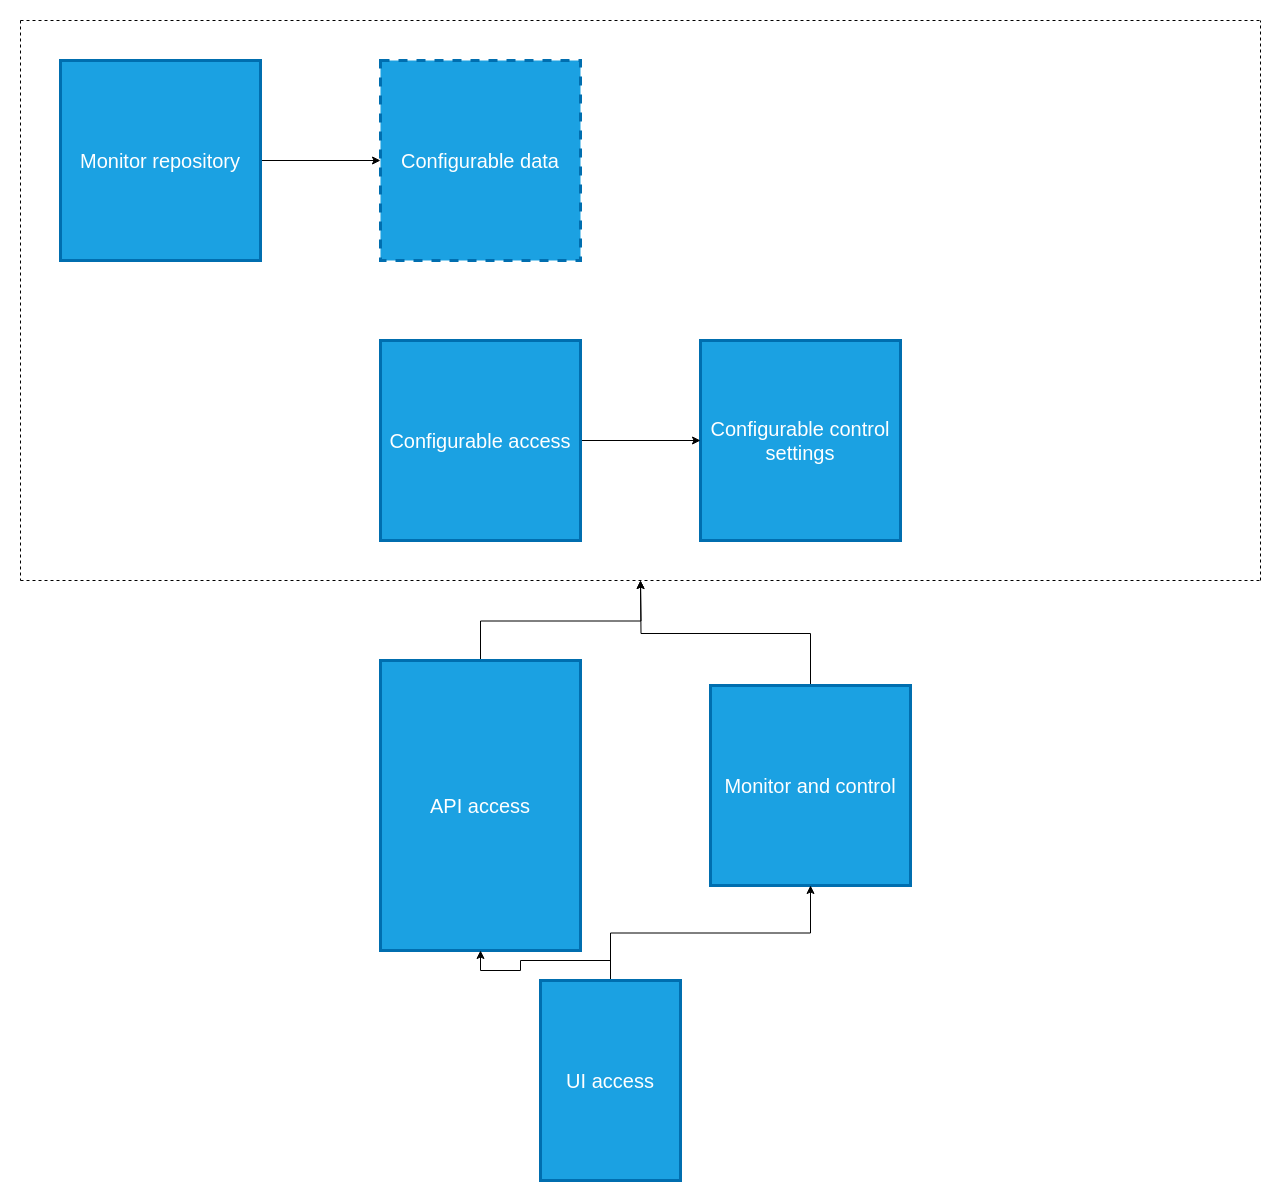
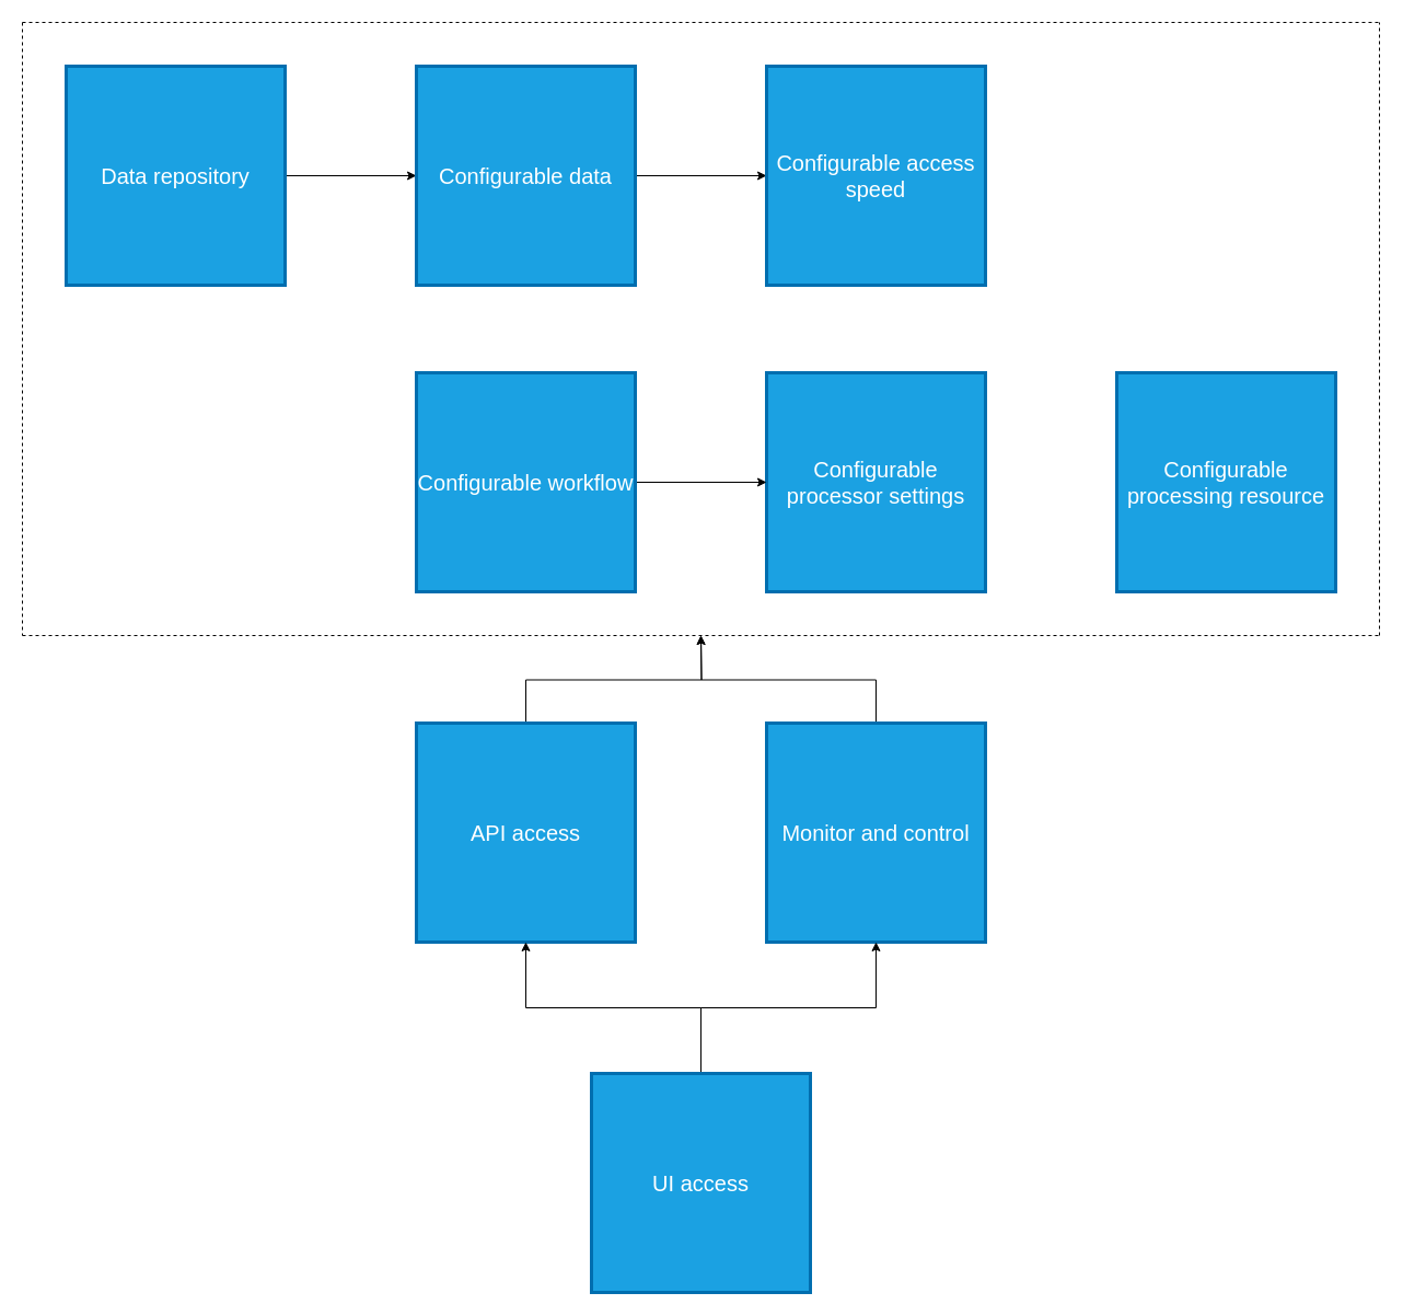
- <mxCell id="3" value="&lt;font style=&quot;font-size: 20px&quot;&gt;Monitor repository&lt;/font&gt;" style="whiteSpace=wrap;html=1;aspect=fixed;fillColor=#1ba1e2;strokeColor=#006EAF;fontColor=#ffffff;gradientColor=none;rounded=0;perimeterSpacing=0;strokeWidth=3;" vertex="1" parent="1"><mxGeometry x="60" y="60" width="200" height="200" as="geometry" /></mxCell>
+ <mxCell id="3" value="&lt;font style=&quot;font-size: 20px&quot;&gt;Data repository&lt;/font&gt;" style="whiteSpace=wrap;html=1;aspect=fixed;fillColor=#1ba1e2;strokeColor=#006EAF;fontColor=#ffffff;gradientColor=none;rounded=0;perimeterSpacing=0;strokeWidth=3;" vertex="1" parent="1"><mxGeometry x="60" y="60" width="200" height="200" as="geometry" /></mxCell>
- <mxCell id="5" value="&lt;font style=&quot;font-size: 20px&quot;&gt;Configurable data&lt;br&gt;&lt;/font&gt;" style="whiteSpace=wrap;html=1;aspect=fixed;fillColor=#1ba1e2;strokeColor=#006EAF;fontColor=#ffffff;gradientColor=none;rounded=0;perimeterSpacing=0;strokeWidth=3;dashed=1;" vertex="1" parent="1"><mxGeometry x="380" y="60" width="200" height="200" as="geometry" /></mxCell>
+ <mxCell id="5" value="&lt;font style=&quot;font-size: 20px&quot;&gt;Configurable data&lt;br&gt;&lt;/font&gt;" style="whiteSpace=wrap;html=1;aspect=fixed;fillColor=#1ba1e2;strokeColor=#006EAF;fontColor=#ffffff;gradientColor=none;rounded=0;perimeterSpacing=0;strokeWidth=3;" vertex="1" parent="1"><mxGeometry x="380" y="60" width="200" height="200" as="geometry" /></mxCell>
+ <mxCell id="4" style="edgeStyle=orthogonalEdgeStyle;rounded=0;orthogonalLoop=1;jettySize=auto;html=1;exitX=1;exitY=0.5;exitDx=0;exitDy=0;entryX=0;entryY=0.5;entryDx=0;entryDy=0;fontSize=20;" edge="1" parent="1" source="5" target="6"><mxGeometry relative="1" as="geometry" /></mxCell>
+ <mxCell id="6" value="&lt;font style=&quot;font-size: 20px&quot;&gt;Configurable access speed&lt;br&gt;&lt;/font&gt;" style="whiteSpace=wrap;html=1;aspect=fixed;fillColor=#1ba1e2;strokeColor=#006EAF;fontColor=#ffffff;gradientColor=none;rounded=0;perimeterSpacing=0;strokeWidth=3;" vertex="1" parent="1"><mxGeometry x="700" y="60" width="200" height="200" as="geometry" /></mxCell>
- <mxCell id="11" value="&lt;font style=&quot;font-size: 20px&quot;&gt;Configurable access&lt;br&gt;&lt;/font&gt;" style="whiteSpace=wrap;html=1;aspect=fixed;fillColor=#1ba1e2;strokeColor=#006EAF;fontColor=#ffffff;gradientColor=none;rounded=0;perimeterSpacing=0;strokeWidth=3;" vertex="1" parent="1"><mxGeometry x="380" y="340" width="200" height="200" as="geometry" /></mxCell>
+ <mxCell id="11" value="&lt;font style=&quot;font-size: 20px&quot;&gt;Configurable workflow&lt;br&gt;&lt;/font&gt;" style="whiteSpace=wrap;html=1;aspect=fixed;fillColor=#1ba1e2;strokeColor=#006EAF;fontColor=#ffffff;gradientColor=none;rounded=0;perimeterSpacing=0;strokeWidth=3;" vertex="1" parent="1"><mxGeometry x="380" y="340" width="200" height="200" as="geometry" /></mxCell>
- <mxCell id="7" value="&lt;font style=&quot;font-size: 20px&quot;&gt;Configurable control settings&lt;br&gt;&lt;/font&gt;" style="whiteSpace=wrap;html=1;aspect=fixed;fillColor=#1ba1e2;strokeColor=#006EAF;fontColor=#ffffff;gradientColor=none;rounded=0;perimeterSpacing=0;strokeWidth=3;" vertex="1" parent="1"><mxGeometry x="700" y="340" width="200" height="200" as="geometry" /></mxCell>
+ <mxCell id="7" value="&lt;font style=&quot;font-size: 20px&quot;&gt;Configurable processor settings&lt;br&gt;&lt;/font&gt;" style="whiteSpace=wrap;html=1;aspect=fixed;fillColor=#1ba1e2;strokeColor=#006EAF;fontColor=#ffffff;gradientColor=none;rounded=0;perimeterSpacing=0;strokeWidth=3;" vertex="1" parent="1"><mxGeometry x="700" y="340" width="200" height="200" as="geometry" /></mxCell>
+ <mxCell id="17" value="&lt;font style=&quot;font-size: 20px&quot;&gt;Configurable processing resource&lt;br&gt;&lt;/font&gt;" style="whiteSpace=wrap;html=1;aspect=fixed;fillColor=#1ba1e2;strokeColor=#006EAF;fontColor=#ffffff;gradientColor=none;rounded=0;perimeterSpacing=0;strokeWidth=3;" vertex="1" parent="1"><mxGeometry x="1020" y="340" width="200" height="200" as="geometry" /></mxCell>
- <mxCell id="9" value="&lt;font style=&quot;font-size: 20px&quot;&gt;Monitor and control&lt;br&gt;&lt;/font&gt;" style="whiteSpace=wrap;html=1;aspect=fixed;fillColor=#1ba1e2;strokeColor=#006EAF;fontColor=#ffffff;gradientColor=none;rounded=0;perimeterSpacing=0;strokeWidth=3;" vertex="1" parent="1"><mxGeometry x="710" y="685" width="200" height="200" as="geometry" /></mxCell>
+ <mxCell id="9" value="&lt;font style=&quot;font-size: 20px&quot;&gt;Monitor and control&lt;br&gt;&lt;/font&gt;" style="whiteSpace=wrap;html=1;aspect=fixed;fillColor=#1ba1e2;strokeColor=#006EAF;fontColor=#ffffff;gradientColor=none;rounded=0;perimeterSpacing=0;strokeWidth=3;" vertex="1" parent="1"><mxGeometry x="700" y="660" width="200" height="200" as="geometry" /></mxCell>
- <mxCell id="13" value="&lt;font style=&quot;font-size: 20px&quot;&gt;API access&lt;br&gt;&lt;/font&gt;" style="whiteSpace=wrap;html=1;aspect=fixed;fillColor=#1ba1e2;strokeColor=#006EAF;fontColor=#ffffff;gradientColor=none;rounded=0;perimeterSpacing=0;strokeWidth=3;" vertex="1" parent="1"><mxGeometry x="380" y="660" width="200" height="290" as="geometry" /></mxCell>
+ <mxCell id="13" value="&lt;font style=&quot;font-size: 20px&quot;&gt;API access&lt;br&gt;&lt;/font&gt;" style="whiteSpace=wrap;html=1;aspect=fixed;fillColor=#1ba1e2;strokeColor=#006EAF;fontColor=#ffffff;gradientColor=none;rounded=0;perimeterSpacing=0;strokeWidth=3;" vertex="1" parent="1"><mxGeometry x="380" y="660" width="200" height="200" as="geometry" /></mxCell>
- <mxCell id="16" value="&lt;font style=&quot;font-size: 20px&quot;&gt;UI access&lt;br&gt;&lt;/font&gt;" style="whiteSpace=wrap;html=1;aspect=fixed;fillColor=#1ba1e2;strokeColor=#006EAF;fontColor=#ffffff;gradientColor=none;rounded=0;perimeterSpacing=0;strokeWidth=3;" vertex="1" parent="1"><mxGeometry x="540" y="980" width="140" height="200" as="geometry" /></mxCell>
+ <mxCell id="16" value="&lt;font style=&quot;font-size: 20px&quot;&gt;UI access&lt;br&gt;&lt;/font&gt;" style="whiteSpace=wrap;html=1;aspect=fixed;fillColor=#1ba1e2;strokeColor=#006EAF;fontColor=#ffffff;gradientColor=none;rounded=0;perimeterSpacing=0;strokeWidth=3;" vertex="1" parent="1"><mxGeometry x="540" y="980" width="200" height="200" as="geometry" /></mxCell>
